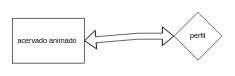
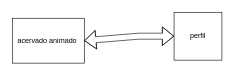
- <mxCell id="3" value="perfil" style="rhombus;whiteSpace=wrap;html=1;aspect=fixed;" vertex="1" parent="1"><mxGeometry x="290" y="20" width="80" height="80" as="geometry" /></mxCell>
+ <mxCell id="3" value="perfil" style="whiteSpace=wrap;html=1;aspect=fixed;" vertex="1" parent="1"><mxGeometry x="290" y="20" width="80" height="80" as="geometry" /></mxCell>
